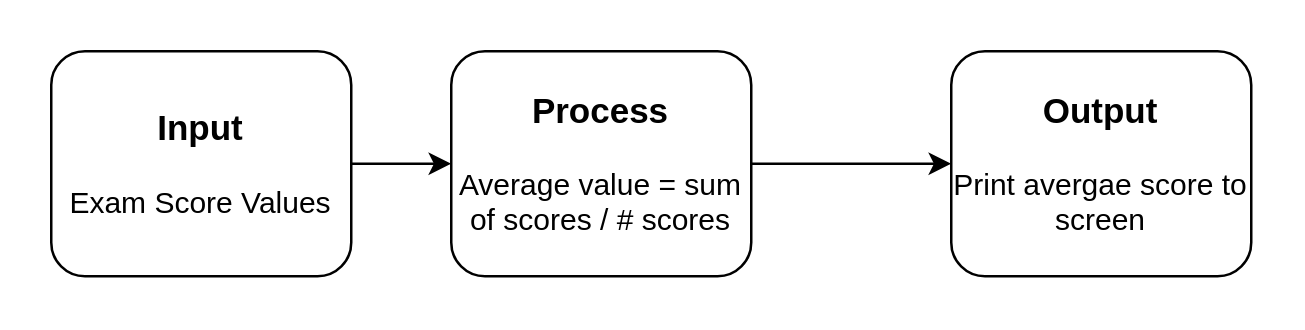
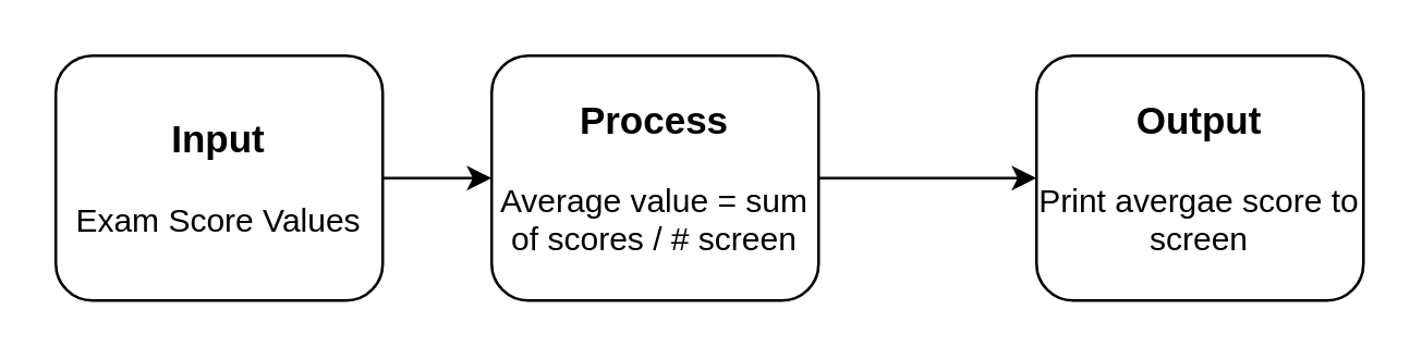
- <mxCell id="5" value="&lt;div&gt;&lt;font style=&quot;font-size: 14px&quot;&gt;&lt;b&gt;Process&lt;/b&gt;&lt;br&gt;&lt;/font&gt;&lt;/div&gt;&lt;div&gt;&lt;br&gt;&lt;/div&gt;&lt;div&gt;Average value = sum of scores / # scores&lt;br&gt;&lt;font style=&quot;font-size: 14px&quot;&gt;&lt;/font&gt;&lt;/div&gt;" style="rounded=1;whiteSpace=wrap;html=1;" vertex="1" parent="1"><mxGeometry x="180" y="20" width="120" height="90" as="geometry" /></mxCell>
+ <mxCell id="5" value="&lt;div&gt;&lt;font style=&quot;font-size: 14px&quot;&gt;&lt;b&gt;Process&lt;/b&gt;&lt;br&gt;&lt;/font&gt;&lt;/div&gt;&lt;div&gt;&lt;br&gt;&lt;/div&gt;&lt;div&gt;Average value = sum of scores / # screen&lt;br&gt;&lt;font style=&quot;font-size: 14px&quot;&gt;&lt;/font&gt;&lt;/div&gt;" style="rounded=1;whiteSpace=wrap;html=1;" vertex="1" parent="1"><mxGeometry x="180" y="20" width="120" height="90" as="geometry" /></mxCell>
